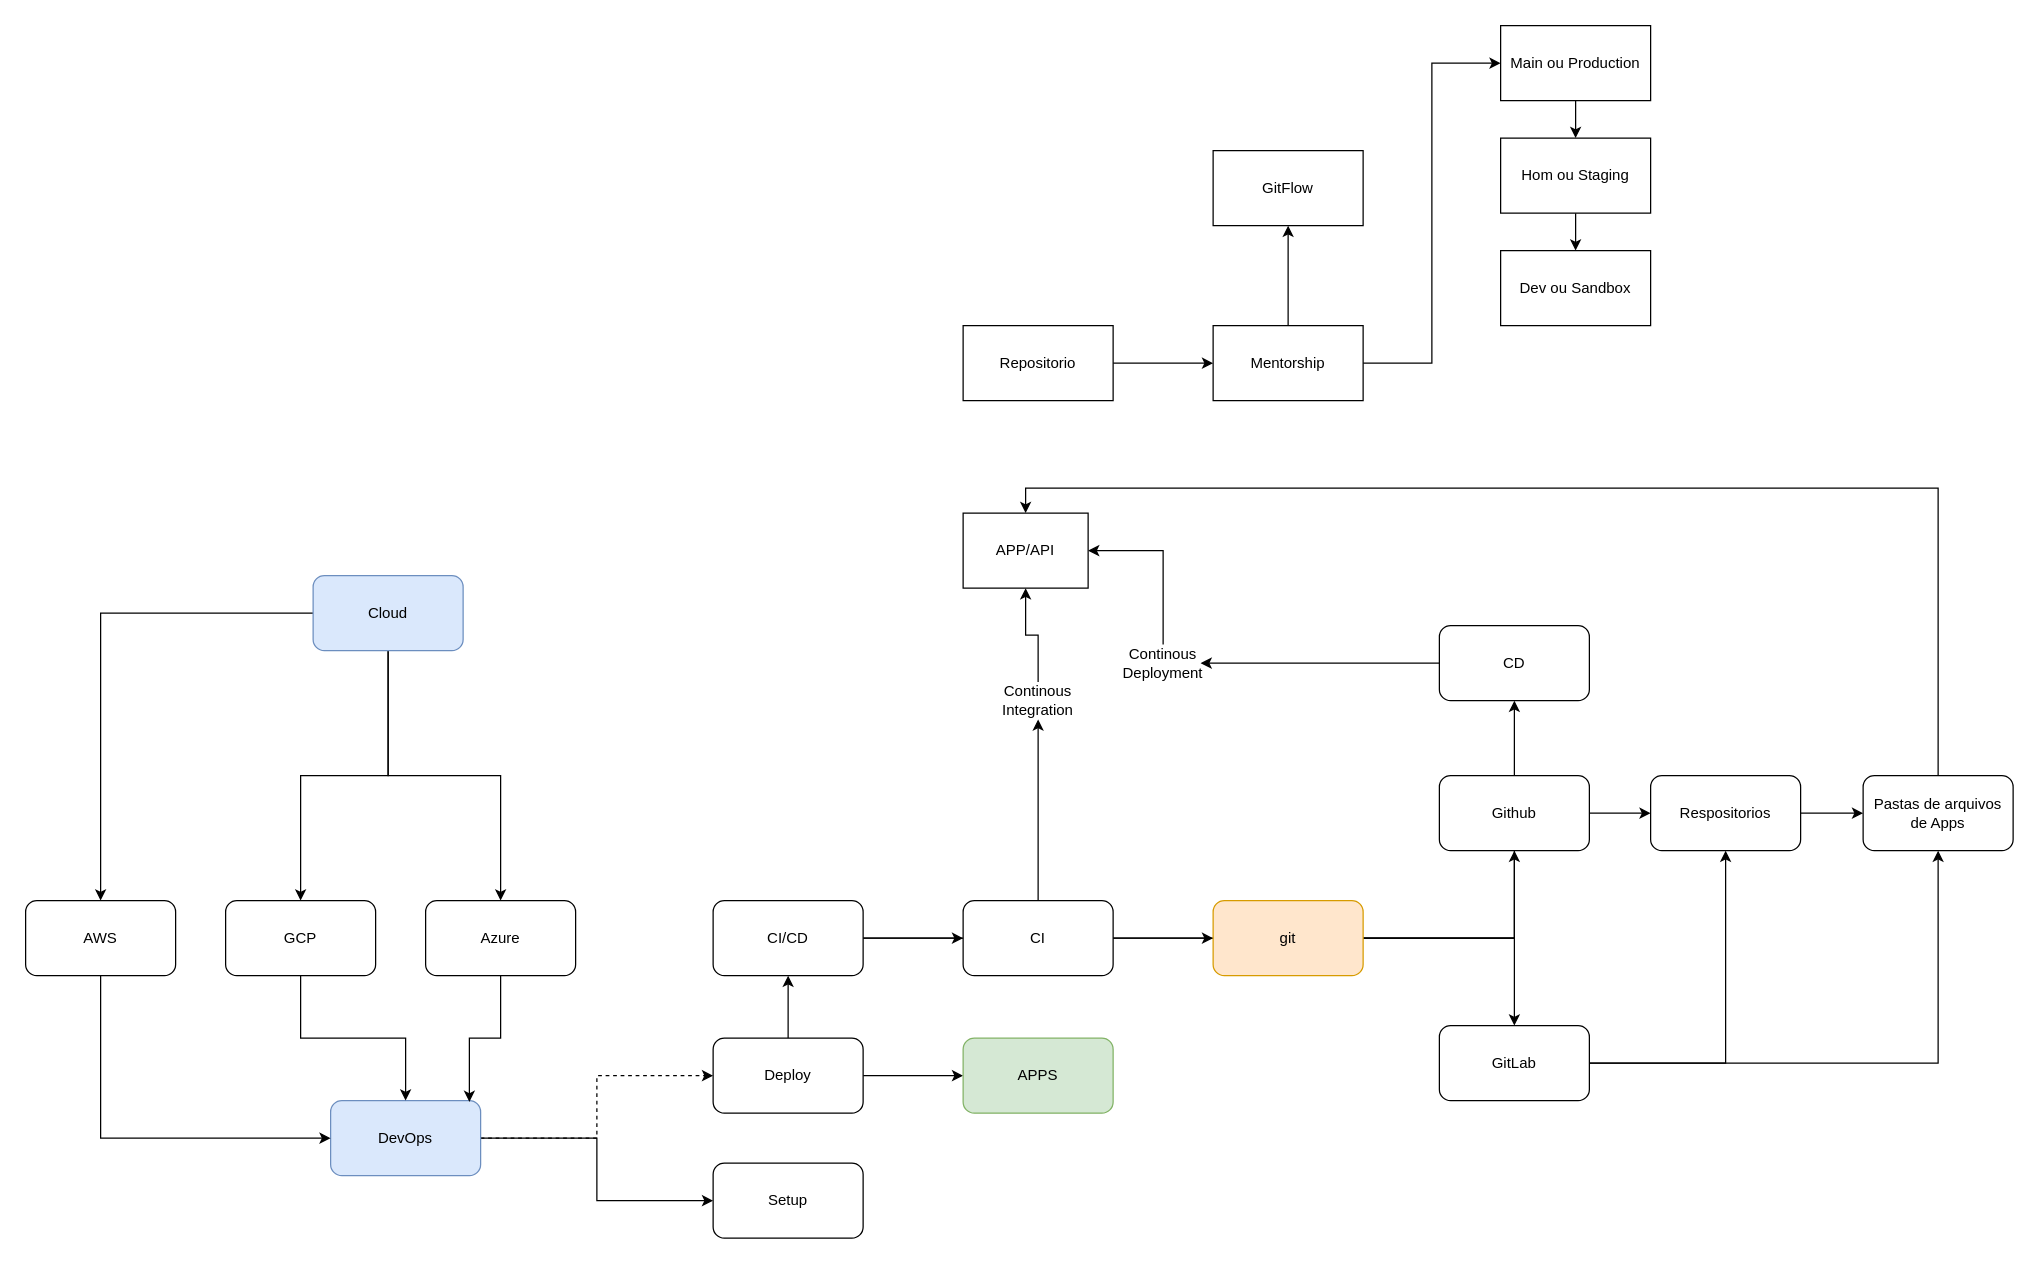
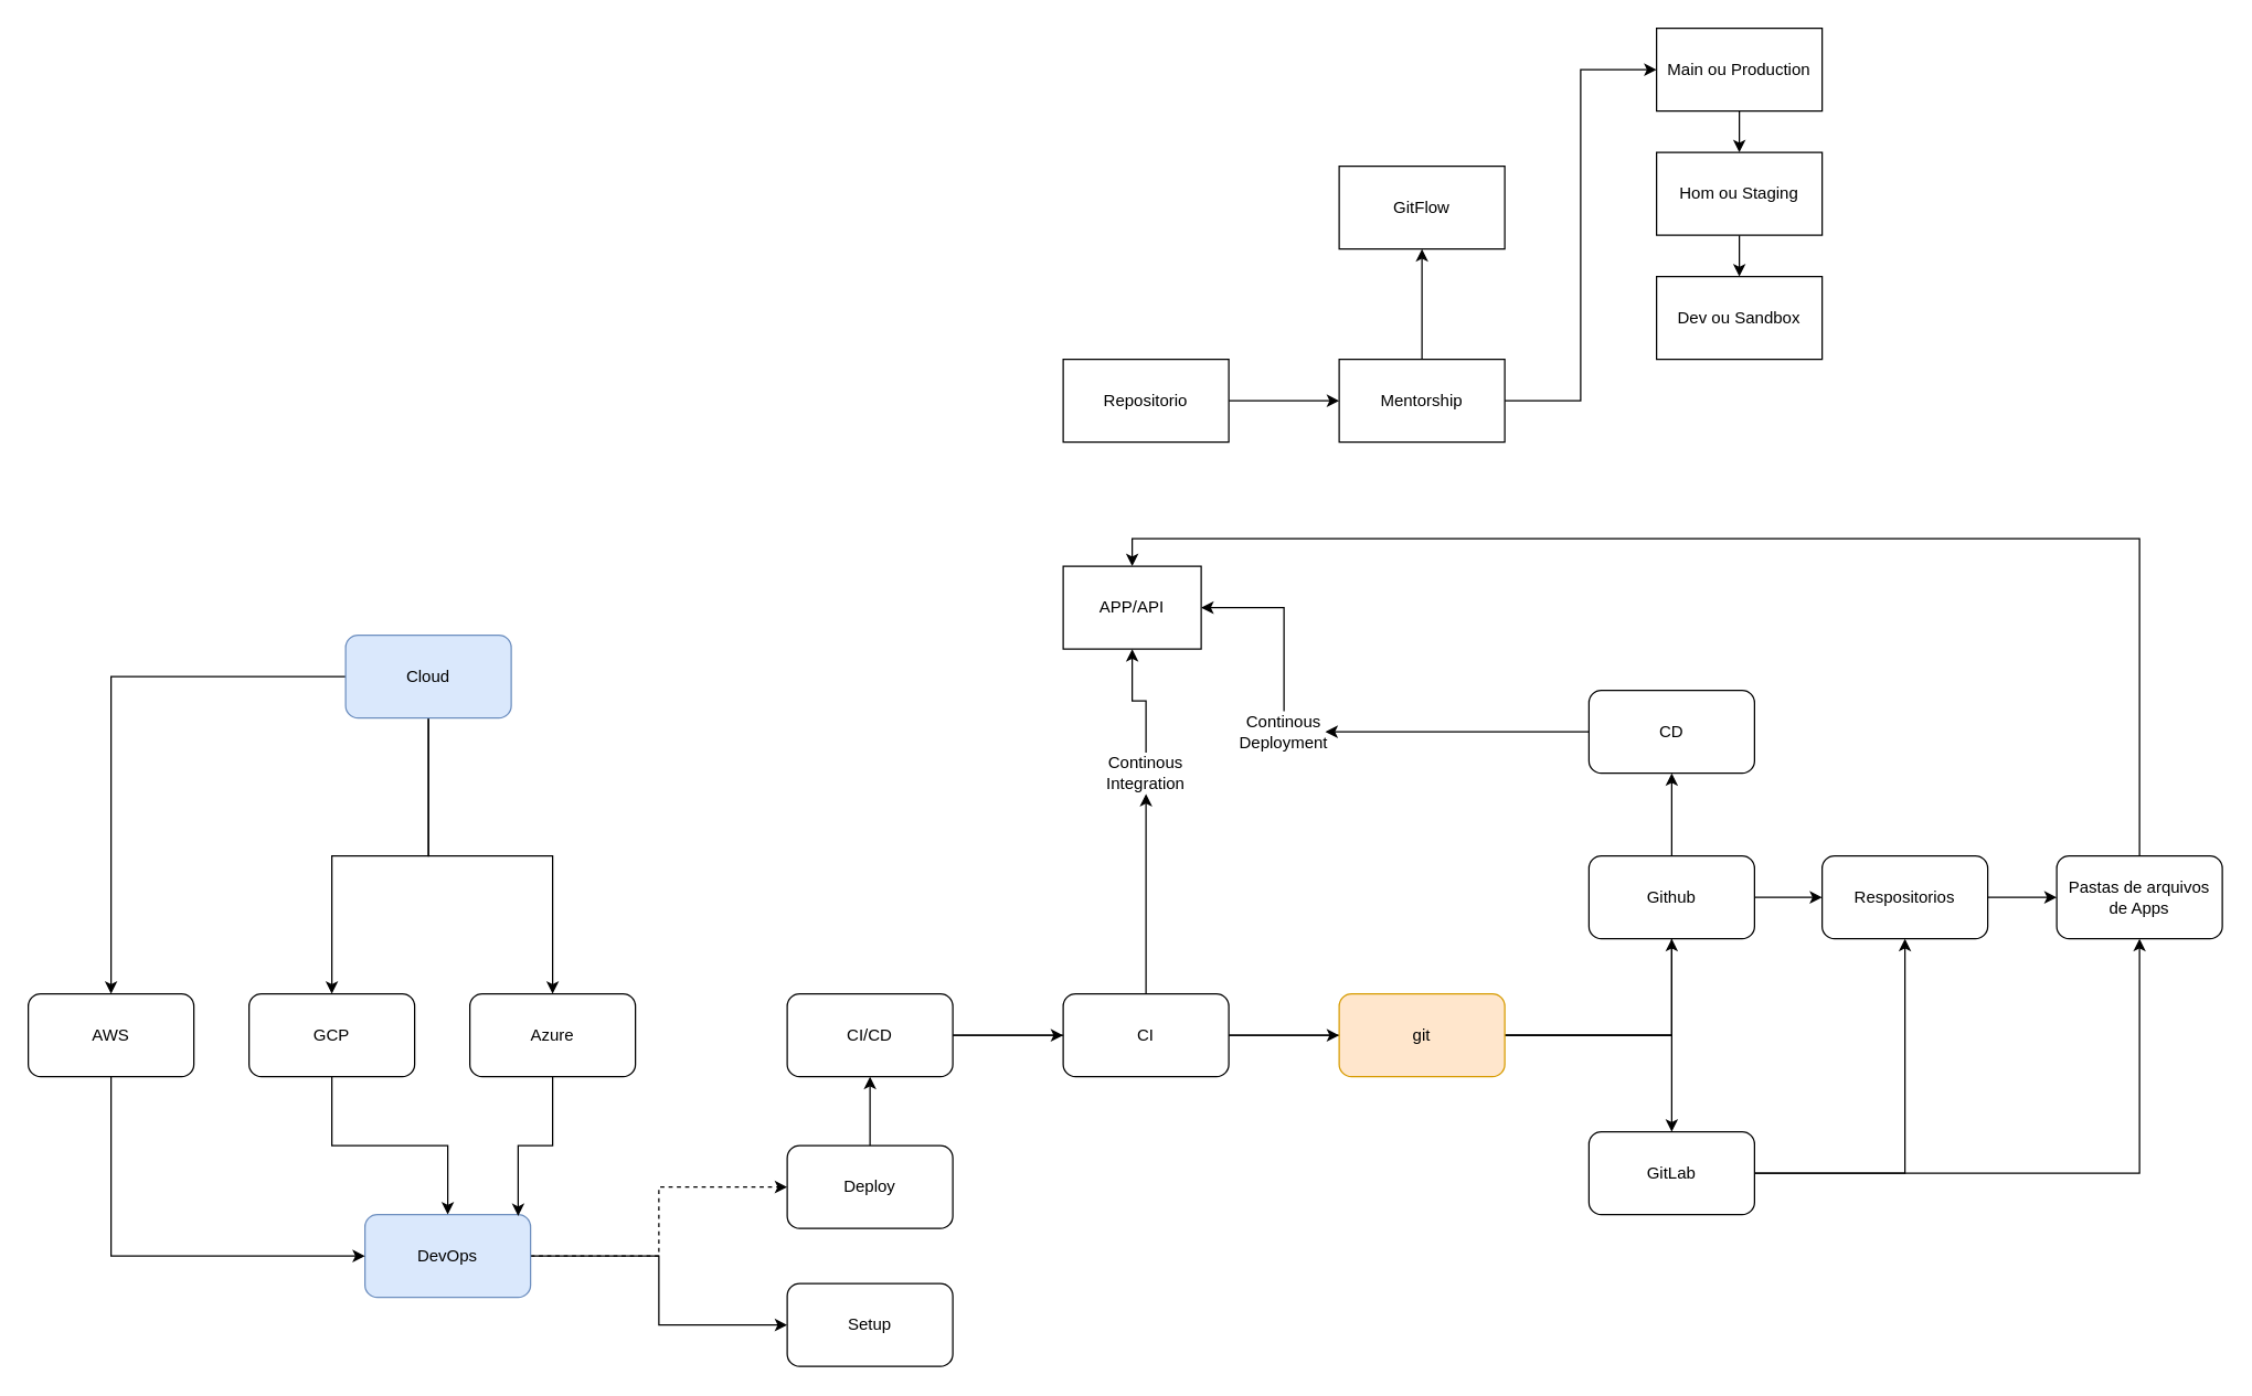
- <mxCell id="14" value="" style="edgeStyle=orthogonalEdgeStyle;rounded=0;orthogonalLoop=1;jettySize=auto;html=1;" edge="1" parent="1" source="16" target="19"><mxGeometry relative="1" as="geometry" /></mxCell>
- <mxCell id="19" value="APPS" style="rounded=1;whiteSpace=wrap;html=1;fillColor=#d5e8d4;strokeColor=#82b366;" vertex="1" parent="1"><mxGeometry x="770" y="830" width="120" height="60" as="geometry" /></mxCell>
